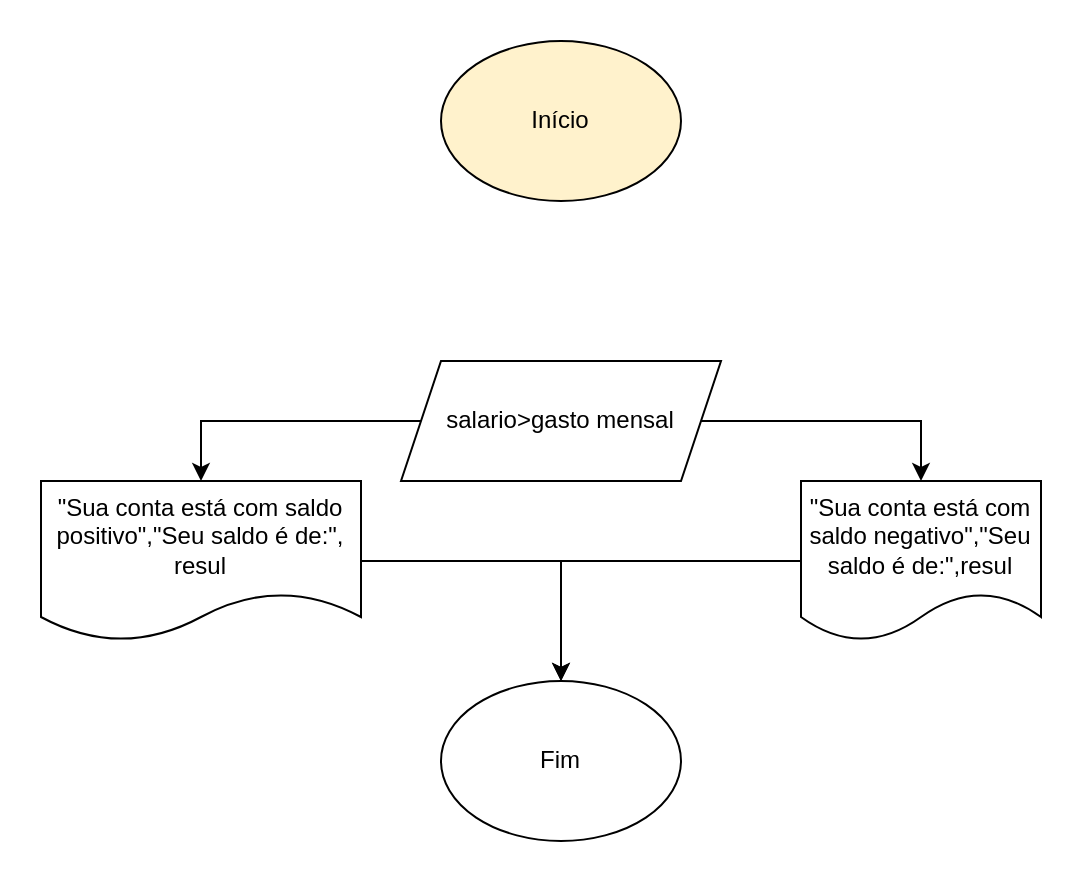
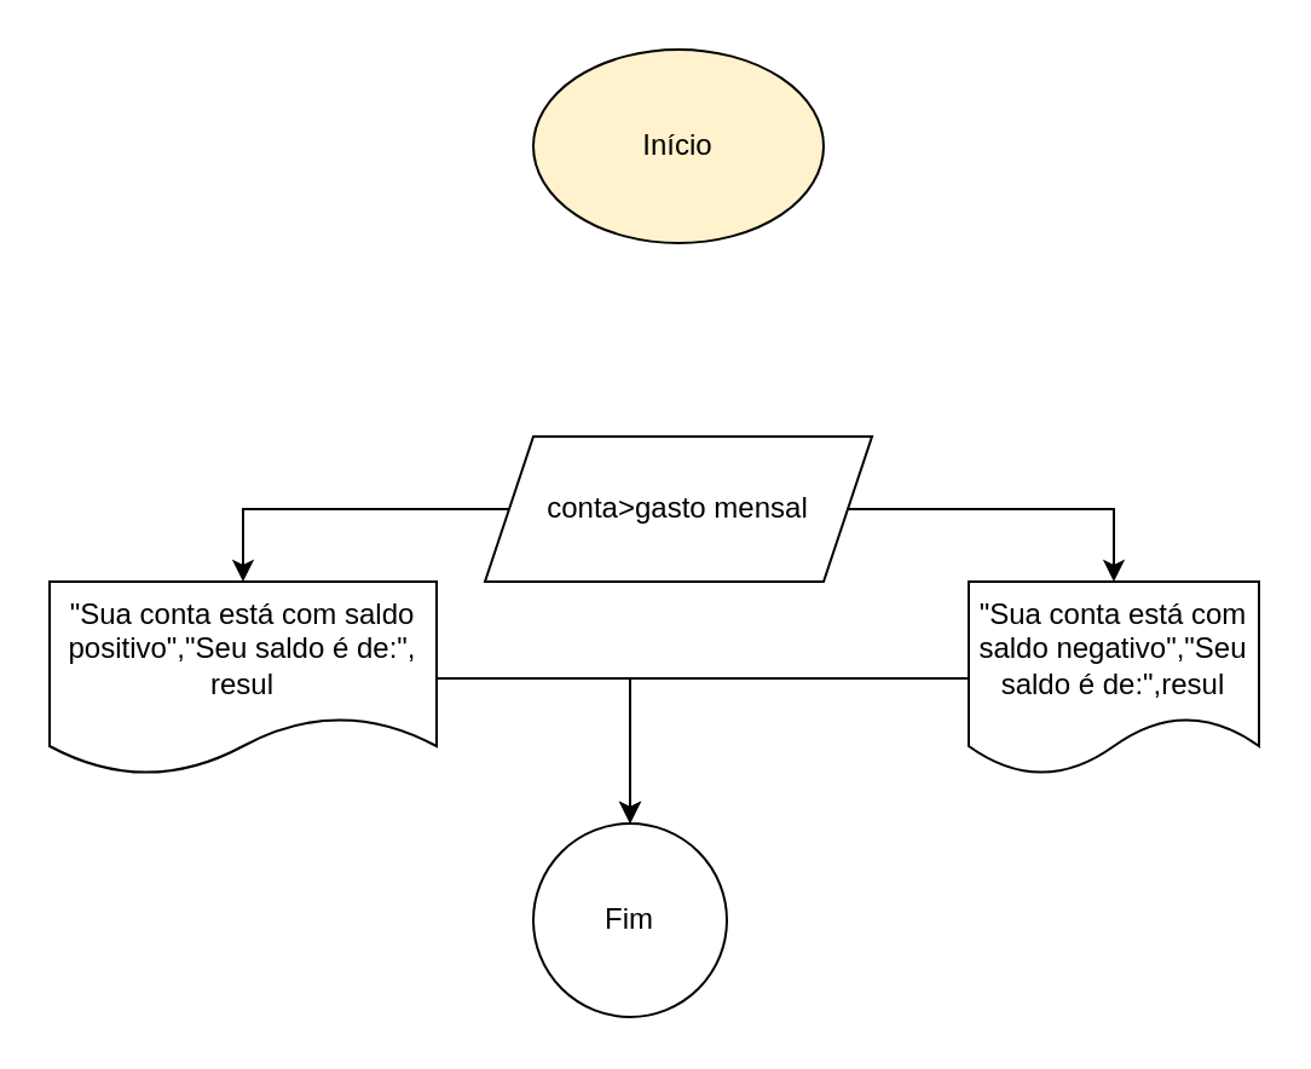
- <mxCell id="5" value="salario&amp;gt;gasto mensal" style="shape=parallelogram;perimeter=parallelogramPerimeter;whiteSpace=wrap;html=1;fixedSize=1;" vertex="1" parent="1"><mxGeometry x="200" y="180" width="160" height="60" as="geometry" /></mxCell>
+ <mxCell id="5" value="conta&amp;gt;gasto mensal" style="shape=parallelogram;perimeter=parallelogramPerimeter;whiteSpace=wrap;html=1;fixedSize=1;" vertex="1" parent="1"><mxGeometry x="200" y="180" width="160" height="60" as="geometry" /></mxCell>
- <mxCell id="10" value="Fim" style="ellipse;whiteSpace=wrap;html=1;" vertex="1" parent="1"><mxGeometry x="220" y="340" width="120" height="80" as="geometry" /></mxCell>
+ <mxCell id="10" value="Fim" style="ellipse;whiteSpace=wrap;html=1;" vertex="1" parent="1"><mxGeometry x="220" y="340" width="80" height="80" as="geometry" /></mxCell>
